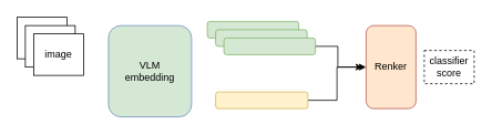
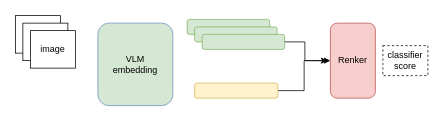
- <mxCell id="12" value="Renker" style="rounded=1;whiteSpace=wrap;html=1;fillColor=#ffe6cc;strokeColor=#b85450;" vertex="1" parent="1"><mxGeometry x="440" y="30" width="60" height="100" as="geometry" /></mxCell>
+ <mxCell id="12" value="Renker" style="rounded=1;whiteSpace=wrap;html=1;fillColor=#f8cecc;strokeColor=#b85450;" vertex="1" parent="1"><mxGeometry x="440" y="30" width="60" height="100" as="geometry" /></mxCell>
